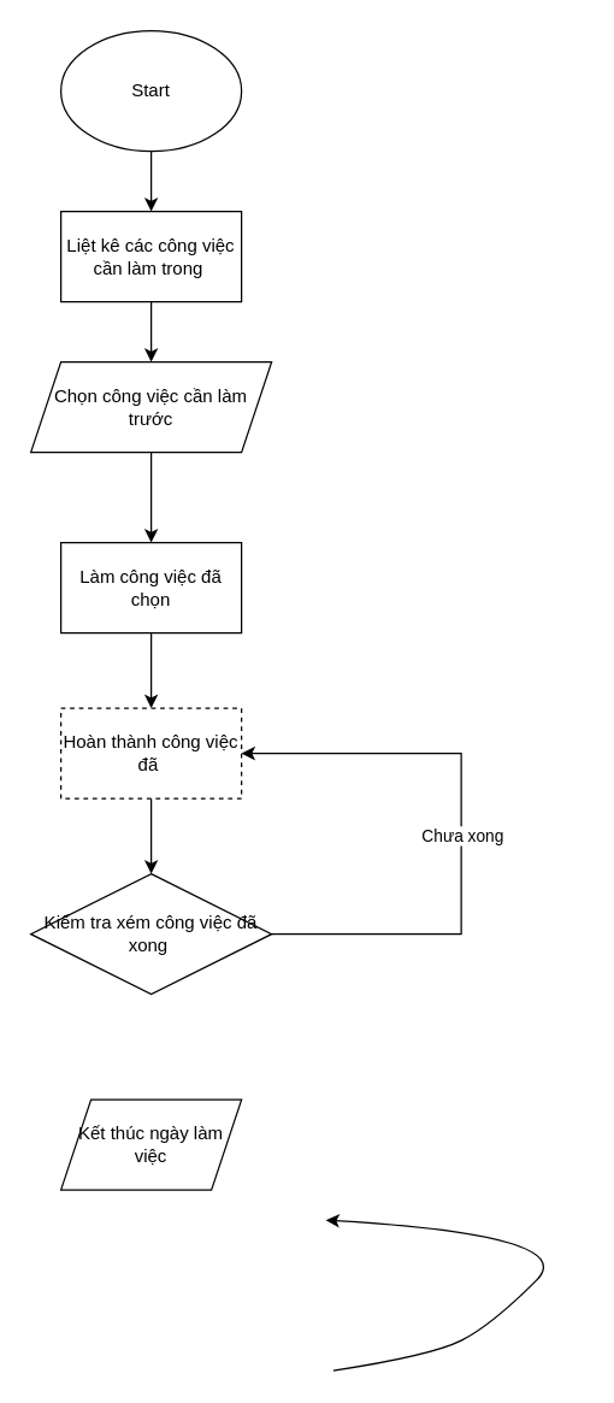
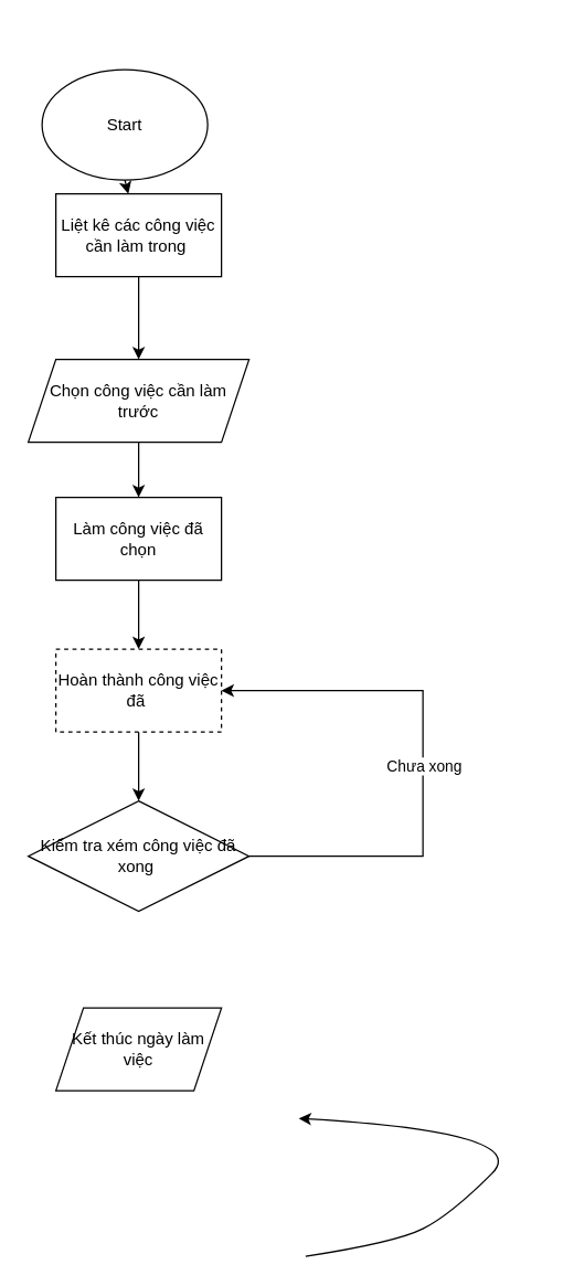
- <mxCell id="3" value="Start" style="ellipse;whiteSpace=wrap;html=1;" vertex="1" parent="1"><mxGeometry x="40" y="20" width="120" height="80" as="geometry" /></mxCell>
+ <mxCell id="3" value="Start" style="ellipse;whiteSpace=wrap;html=1;" vertex="1" parent="1"><mxGeometry x="30" y="50" width="120" height="80" as="geometry" /></mxCell>
- <mxCell id="5" value="Chọn công việc cần làm trước" style="shape=parallelogram;perimeter=parallelogramPerimeter;whiteSpace=wrap;html=1;fixedSize=1;" vertex="1" parent="1"><mxGeometry x="20" y="240" width="160" height="60" as="geometry" /></mxCell>
+ <mxCell id="5" value="Chọn công việc cần làm trước" style="shape=parallelogram;perimeter=parallelogramPerimeter;whiteSpace=wrap;html=1;fixedSize=1;" vertex="1" parent="1"><mxGeometry x="20" y="260" width="160" height="60" as="geometry" /></mxCell>
